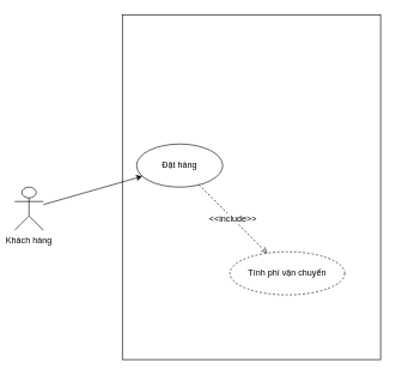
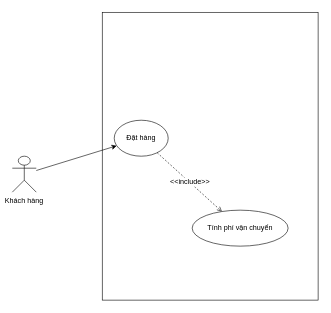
- <mxCell id="4" value="Đặt hàng" style="ellipse;whiteSpace=wrap;html=1;" vertex="1" parent="1"><mxGeometry x="190" y="200" width="120" height="60" as="geometry" /></mxCell>
+ <mxCell id="4" value="Đặt hàng" style="ellipse;whiteSpace=wrap;html=1;" vertex="1" parent="1"><mxGeometry x="190" y="200" width="90" height="60" as="geometry" /></mxCell>
- <mxCell id="5" value="Tính phí vận chuyển" style="ellipse;whiteSpace=wrap;html=1;dashed=1;" vertex="1" parent="1"><mxGeometry x="320" y="350" width="160" height="60" as="geometry" /></mxCell>
+ <mxCell id="5" value="Tính phí vận chuyển" style="ellipse;whiteSpace=wrap;html=1;" vertex="1" parent="1"><mxGeometry x="320" y="350" width="160" height="60" as="geometry" /></mxCell>
